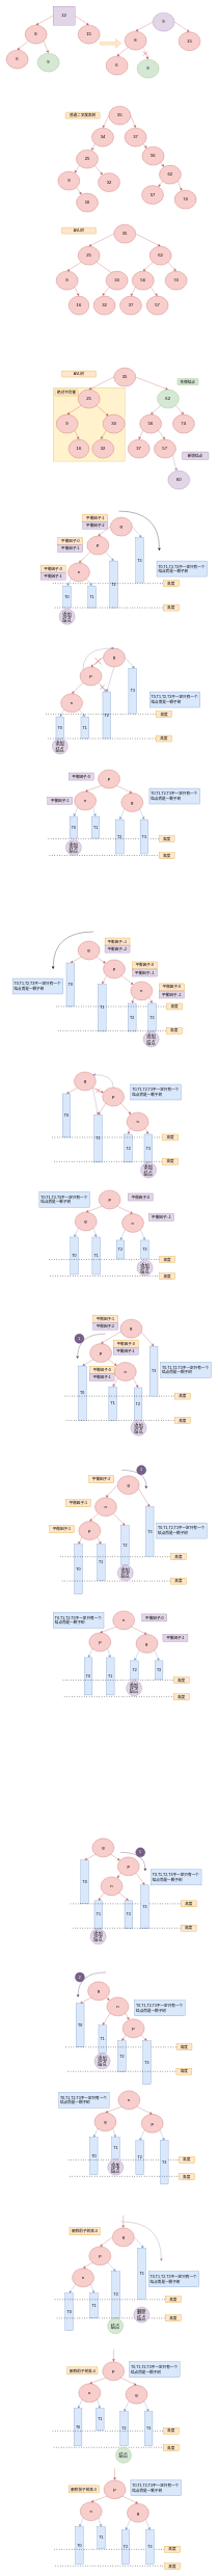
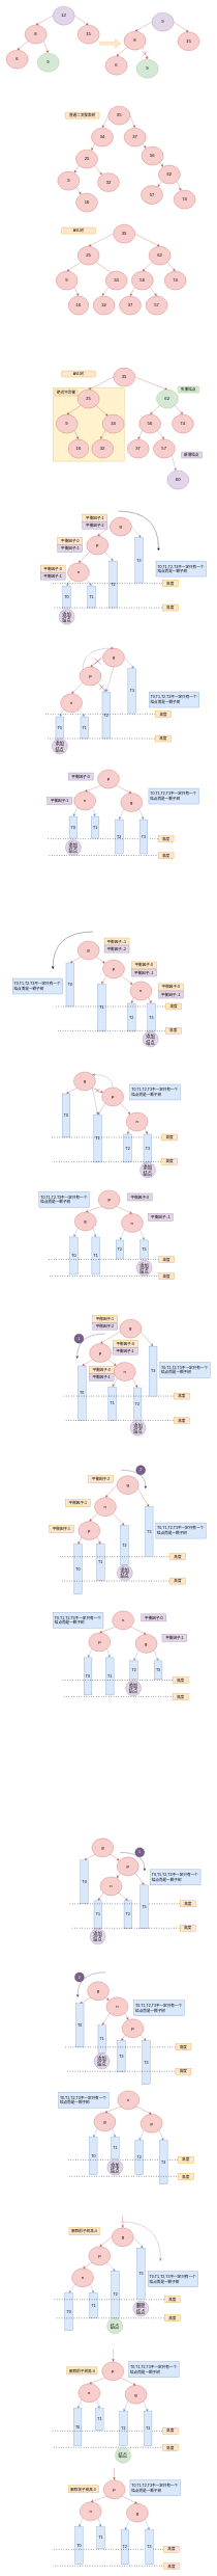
- <mxCell id="5" value="12" style="whiteSpace=wrap;html=1;fillColor=#e1d5e7;fontSize=14;strokeColor=#9673a6;rounded=0;" parent="1" vertex="1"><mxGeometry x="170" y="20" width="70" height="60" as="geometry" /></mxCell>
+ <mxCell id="5" value="12" style="ellipse;whiteSpace=wrap;html=1;fillColor=#e1d5e7;fontSize=14;strokeColor=#9673a6;" parent="1" vertex="1"><mxGeometry x="170" y="20" width="70" height="60" as="geometry" /></mxCell>
- <mxCell id="91" value="失衡结点" style="rounded=1;whiteSpace=wrap;html=1;fillColor=#d5e8d4;strokeColor=#82b366;" parent="1" vertex="1"><mxGeometry x="569.34" y="1215" width="67" height="20" as="geometry" /></mxCell>
+ <mxCell id="91" value="失衡结点" style="rounded=1;whiteSpace=wrap;html=1;fillColor=#d5e8d4;strokeColor=#82b366;" parent="1" vertex="1"><mxGeometry x="574.34" y="1240" width="67" height="20" as="geometry" /></mxCell>
- <mxCell id="92" value="新增结点" style="rounded=1;whiteSpace=wrap;html=1;fillColor=#e1d5e7;strokeColor=#9673a6;" parent="1" vertex="1"><mxGeometry x="584.34" y="1450" width="85" height="25" as="geometry" /></mxCell>
+ <mxCell id="92" value="新增结点" style="rounded=1;whiteSpace=wrap;html=1;fillColor=#e1d5e7;strokeColor=#9673a6;" parent="1" vertex="1"><mxGeometry x="584.34" y="1450" width="67" height="20" as="geometry" /></mxCell>
- <mxCell id="395" value="删除&lt;br&gt;结点" style="ellipse;whiteSpace=wrap;html=1;fillColor=#e1d5e7;fontSize=14;strokeColor=#9673a6;" parent="1" vertex="1"><mxGeometry x="428.96" y="7404" width="50" height="50" as="geometry" /></mxCell>
+ <mxCell id="395" value="删除&lt;br&gt;结点" style="ellipse;whiteSpace=wrap;html=1;fillColor=#e1d5e7;fontSize=14;strokeColor=#9673a6;" parent="1" vertex="1"><mxGeometry x="428.96" y="7384" width="50" height="50" as="geometry" /></mxCell>
